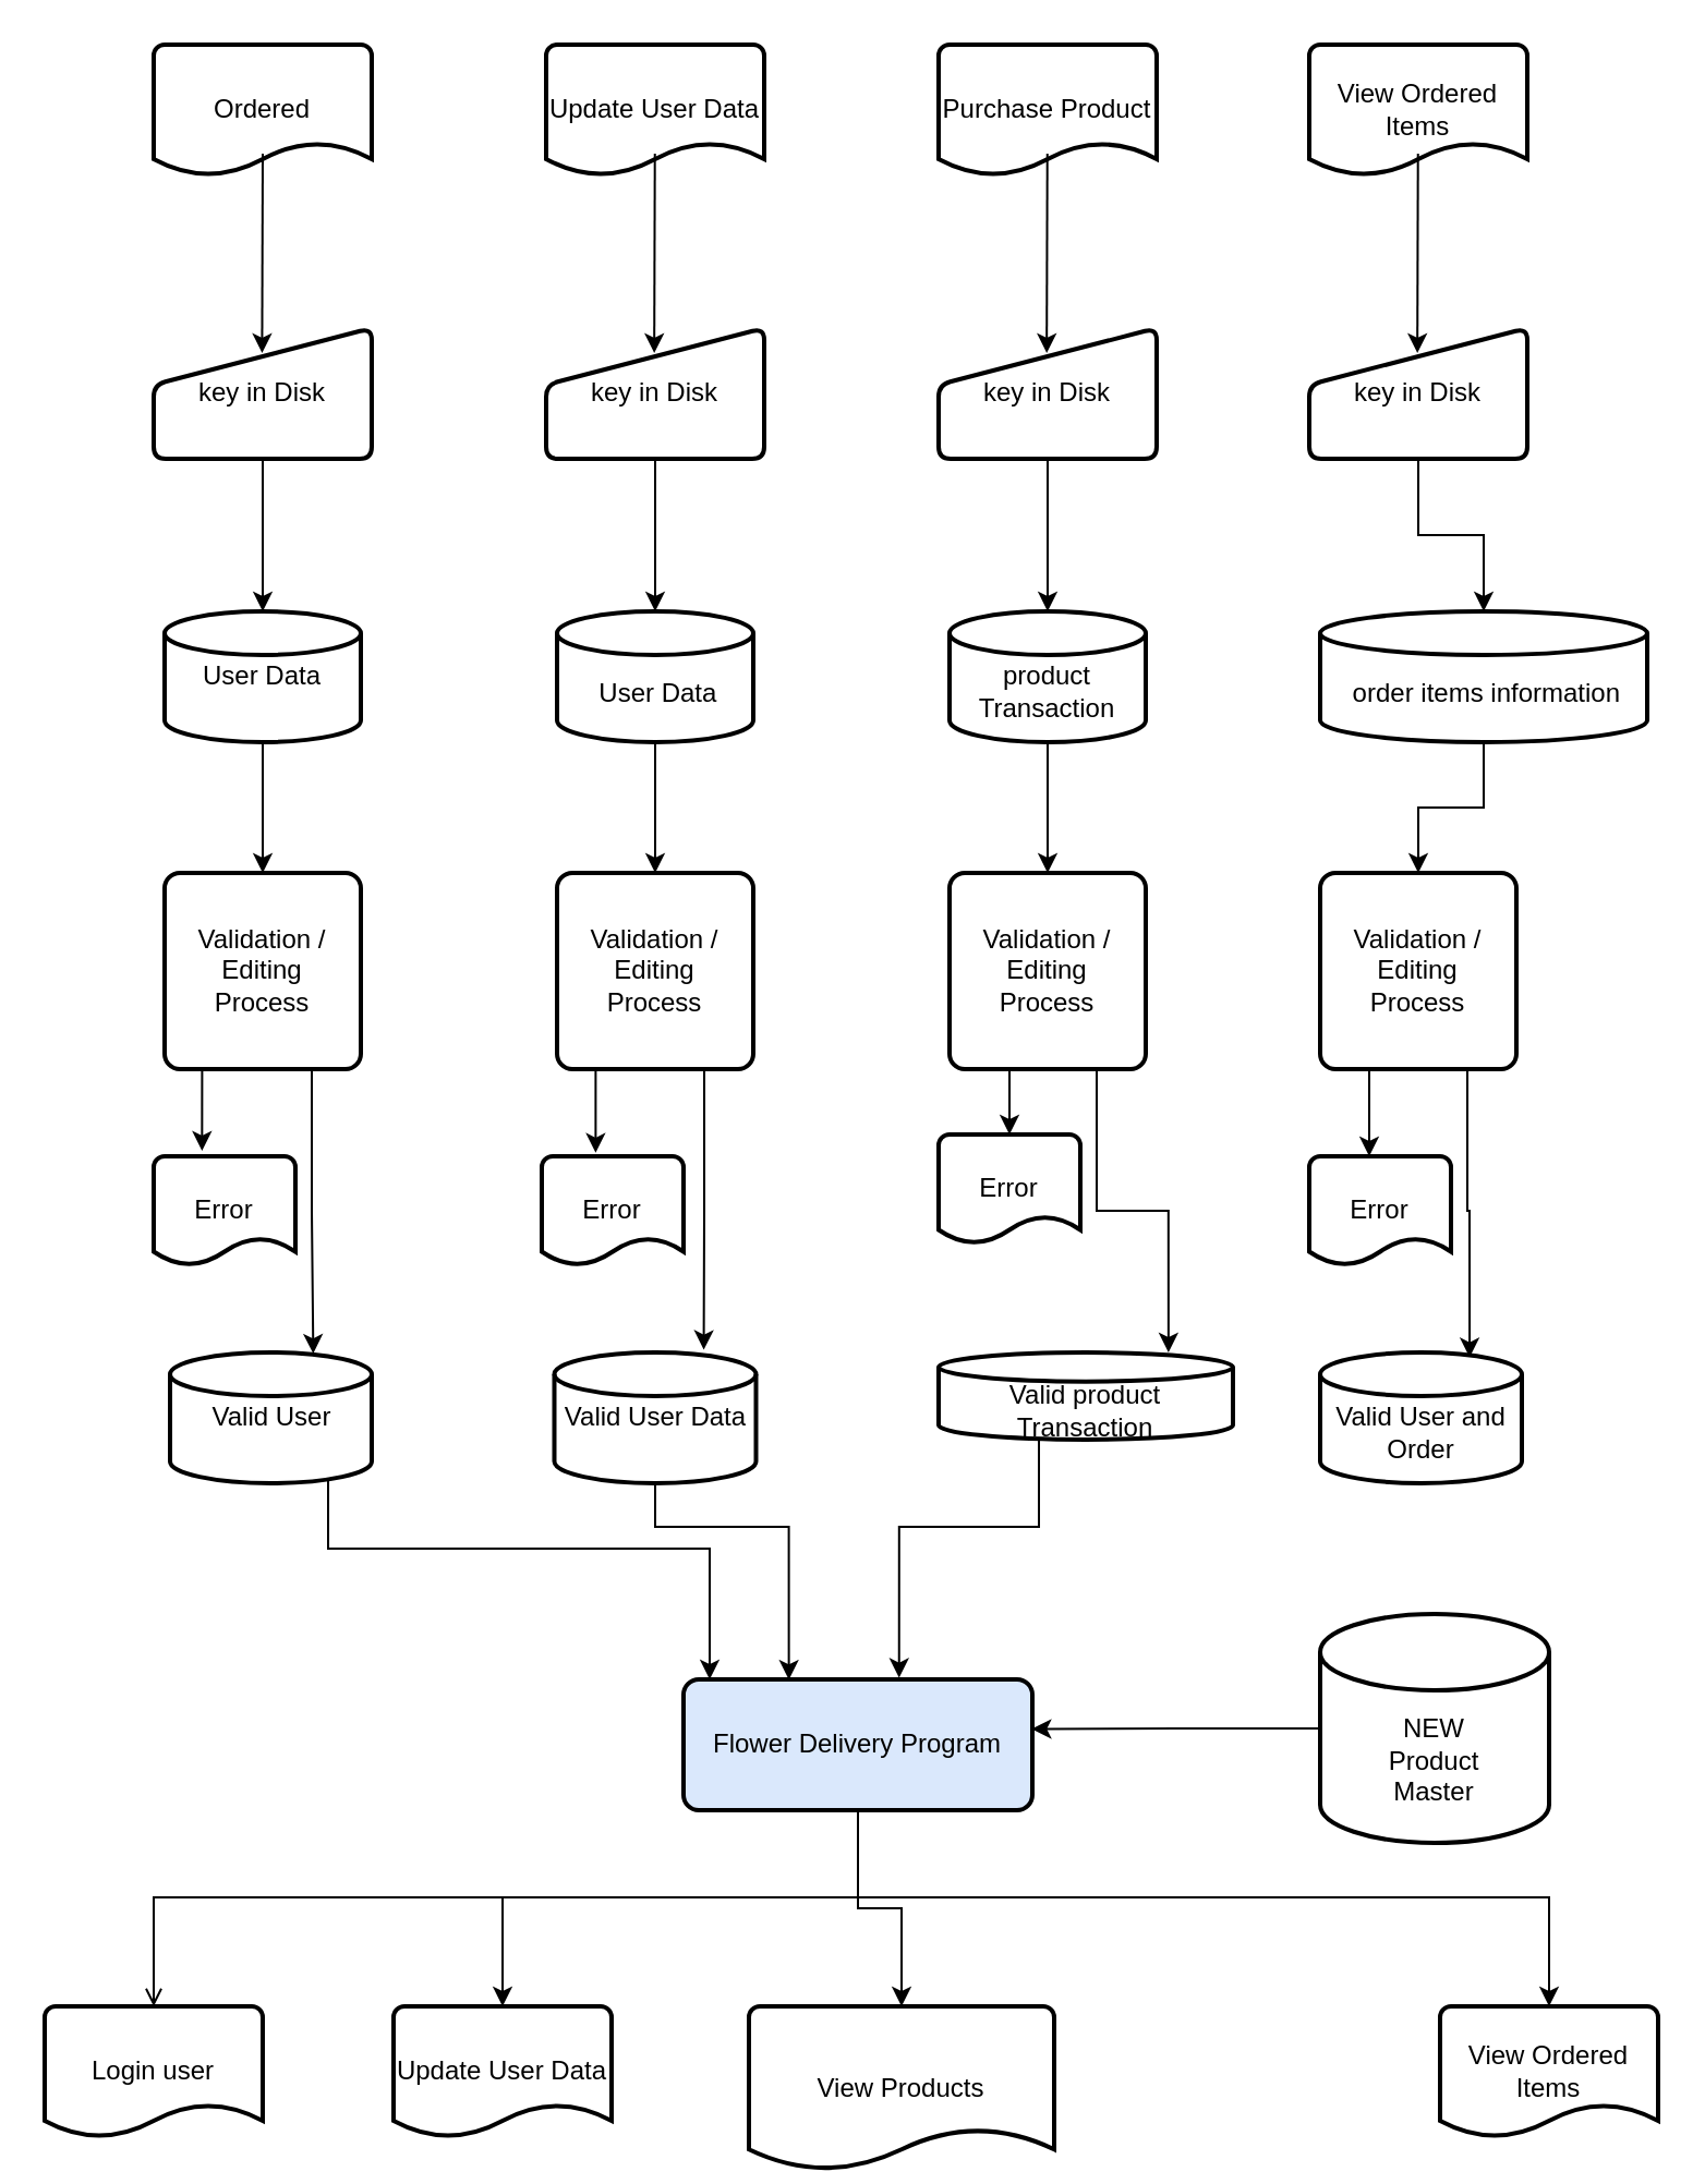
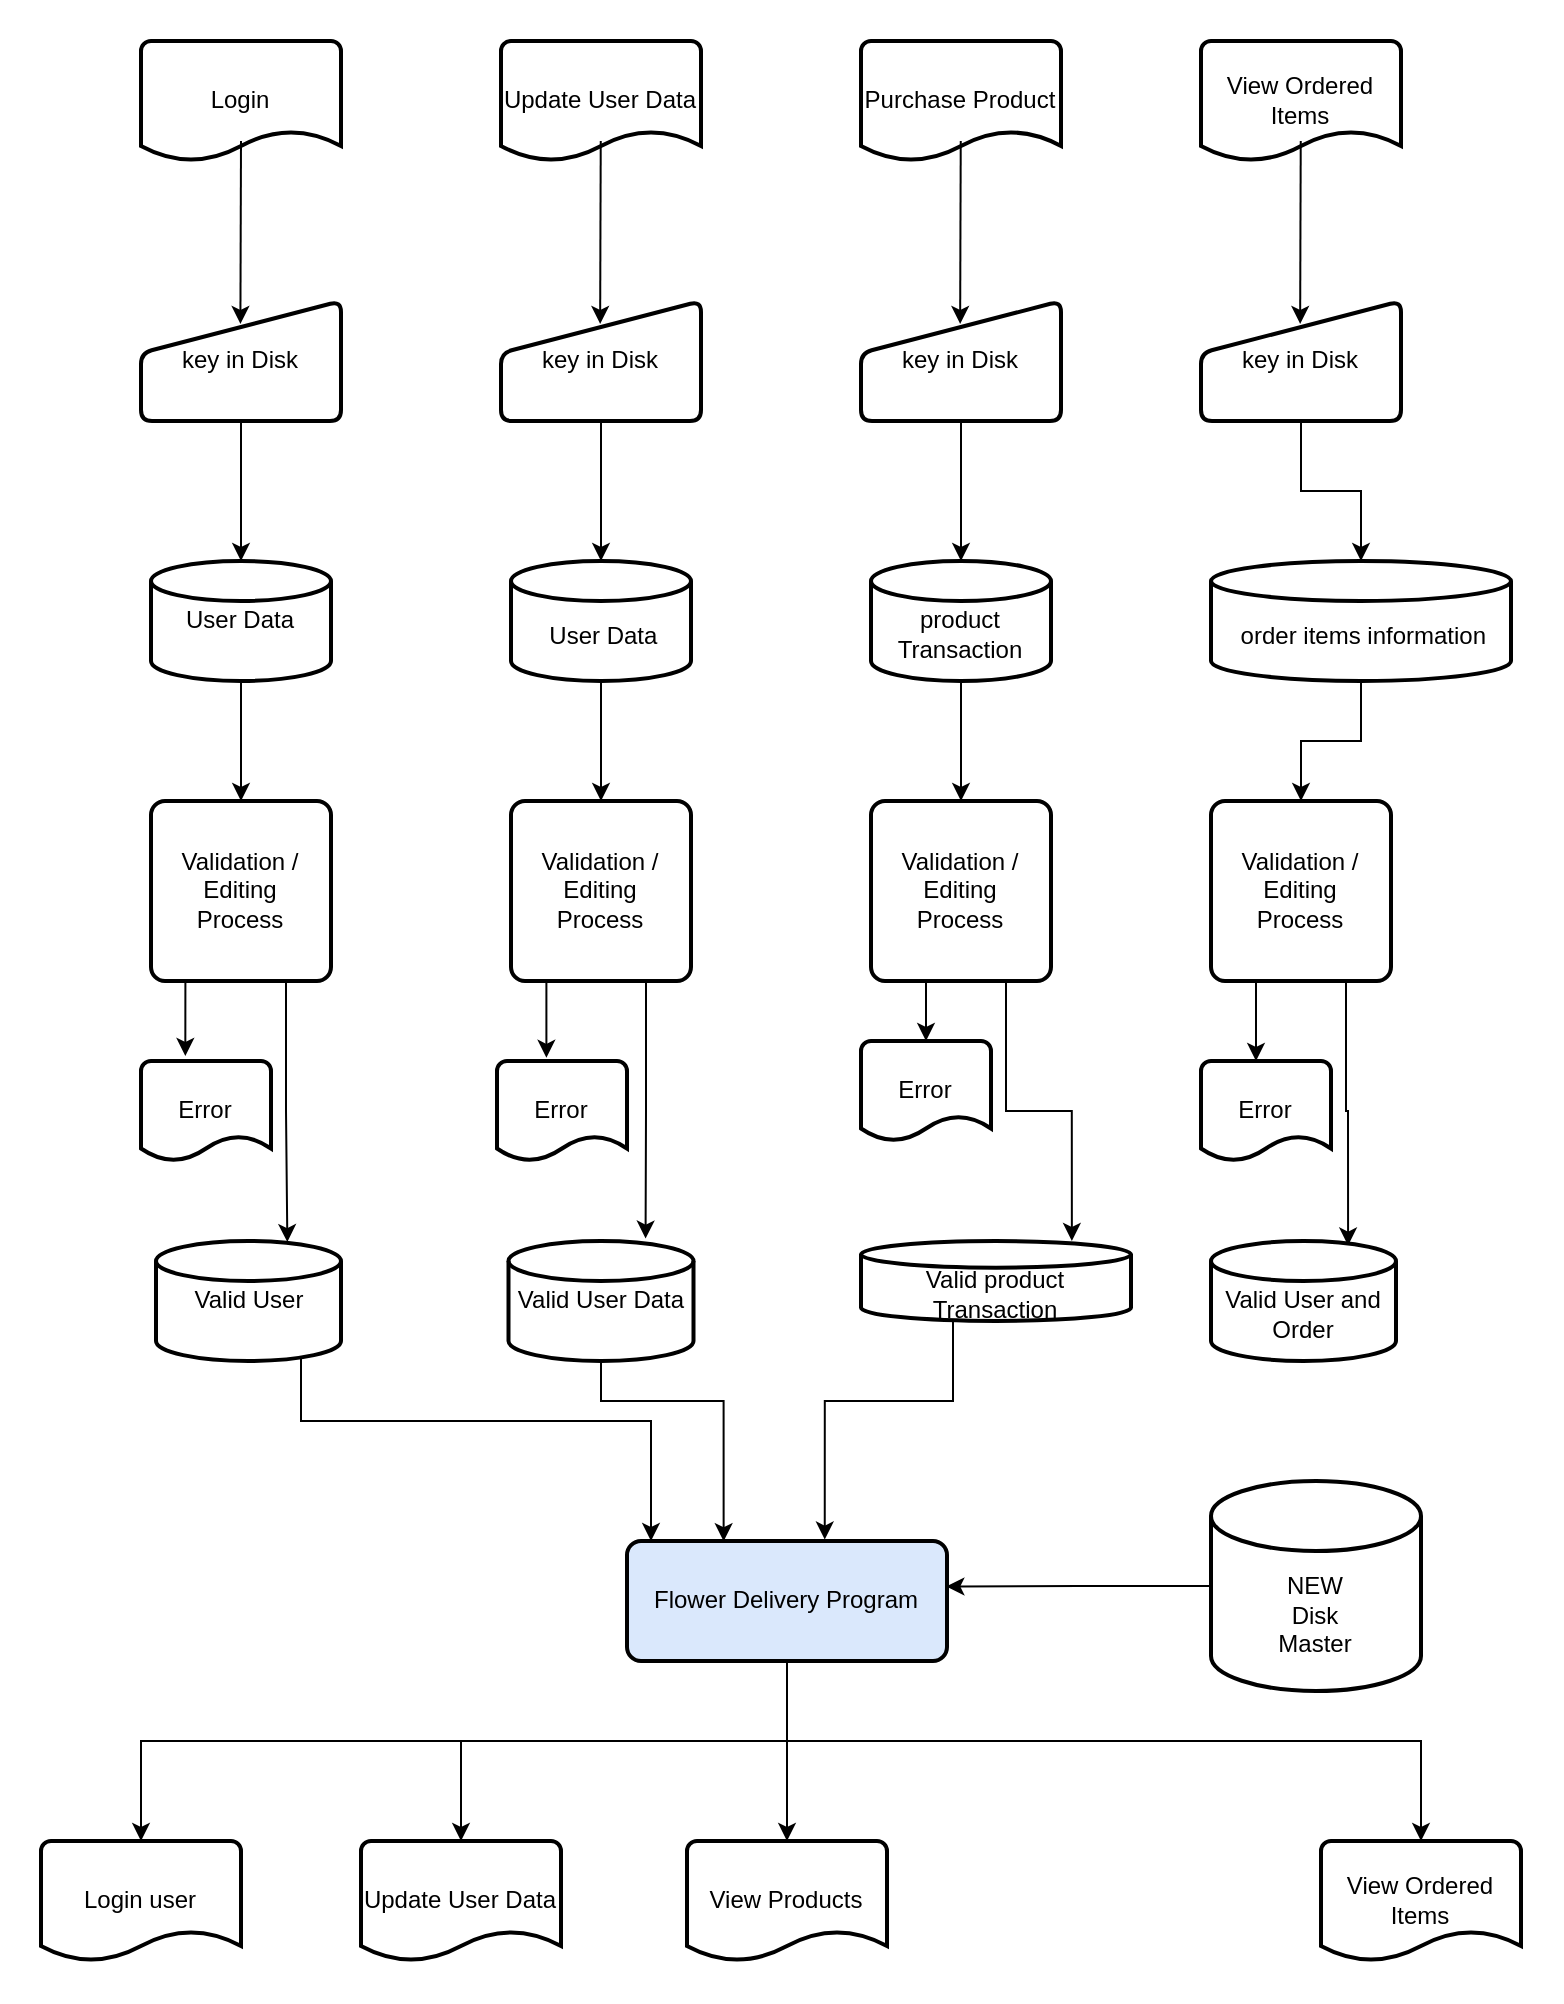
- <mxCell id="2" value="Ordered" style="strokeWidth=2;html=1;shape=mxgraph.flowchart.document2;whiteSpace=wrap;size=0.25;" parent="1" vertex="1"><mxGeometry x="70" y="20" width="100" height="60" as="geometry" /></mxCell>
+ <mxCell id="2" value="Login" style="strokeWidth=2;html=1;shape=mxgraph.flowchart.document2;whiteSpace=wrap;size=0.25;" parent="1" vertex="1"><mxGeometry x="70" y="20" width="100" height="60" as="geometry" /></mxCell>
- <mxCell id="51" value="&lt;br&gt;&lt;br&gt;NEW&lt;br&gt;Product&lt;br&gt;Master" style="strokeWidth=2;html=1;shape=mxgraph.flowchart.database;whiteSpace=wrap;" parent="1" vertex="1"><mxGeometry x="605" y="740" width="105" height="105" as="geometry" /></mxCell>
+ <mxCell id="51" value="&lt;br&gt;&lt;br&gt;NEW&lt;br&gt;Disk&lt;br&gt;Master" style="strokeWidth=2;html=1;shape=mxgraph.flowchart.database;whiteSpace=wrap;" parent="1" vertex="1"><mxGeometry x="605" y="740" width="105" height="105" as="geometry" /></mxCell>
- <mxCell id="45" style="edgeStyle=orthogonalEdgeStyle;rounded=0;orthogonalLoop=1;jettySize=auto;html=1;endArrow=open;" parent="1" source="49" target="52" edge="1"><mxGeometry relative="1" as="geometry"><Array as="points"><mxPoint x="393" y="870" /><mxPoint x="70" y="870" /></Array></mxGeometry></mxCell>
+ <mxCell id="45" style="edgeStyle=orthogonalEdgeStyle;rounded=0;orthogonalLoop=1;jettySize=auto;html=1;" parent="1" source="49" target="52" edge="1"><mxGeometry relative="1" as="geometry"><Array as="points"><mxPoint x="393" y="870" /><mxPoint x="70" y="870" /></Array></mxGeometry></mxCell>
- <mxCell id="54" value="View Products" style="strokeWidth=2;html=1;shape=mxgraph.flowchart.document2;whiteSpace=wrap;size=0.25;" parent="1" vertex="1"><mxGeometry x="343" y="920" width="140" height="75" as="geometry" /></mxCell>
+ <mxCell id="54" value="View Products" style="strokeWidth=2;html=1;shape=mxgraph.flowchart.document2;whiteSpace=wrap;size=0.25;" parent="1" vertex="1"><mxGeometry x="343" y="920" width="100" height="60" as="geometry" /></mxCell>
